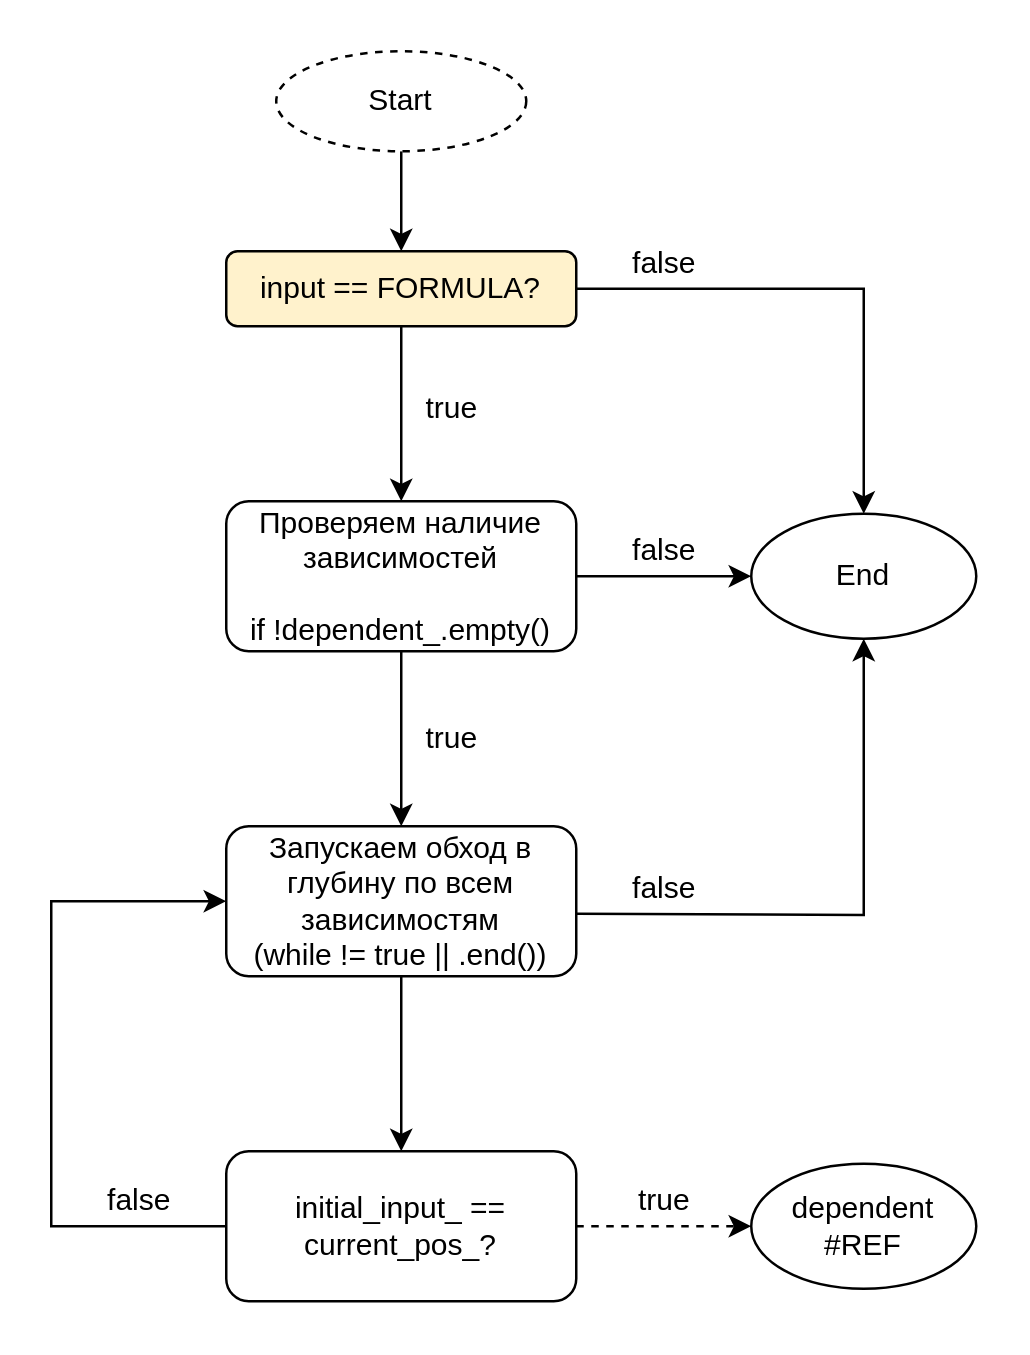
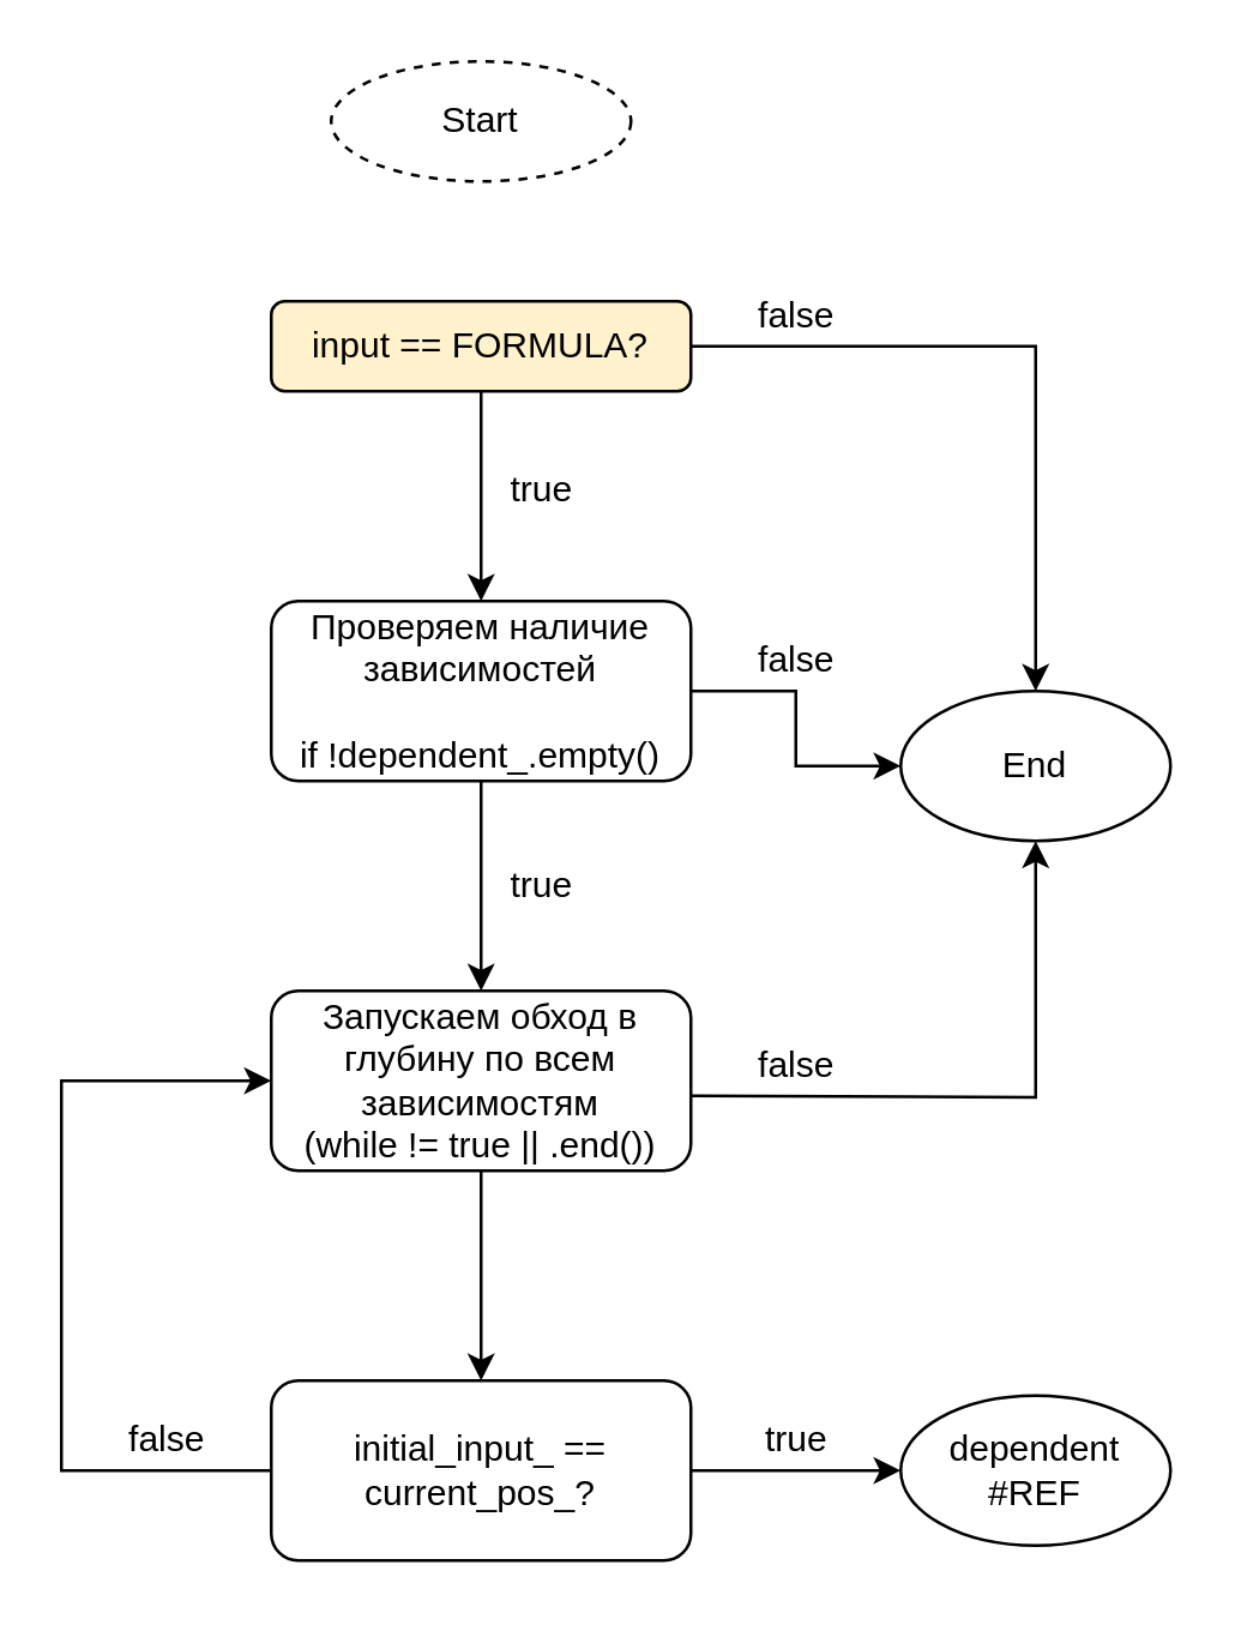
- <mxCell id="2" value="" style="edgeStyle=orthogonalEdgeStyle;rounded=0;orthogonalLoop=1;jettySize=auto;html=1;" parent="1" source="6" target="5" edge="1"><mxGeometry relative="1" as="geometry"><mxPoint x="160" y="70" as="sourcePoint" /></mxGeometry></mxCell>
- <mxCell id="12" value="End" style="ellipse;whiteSpace=wrap;html=1;rounded=1;glass=0;strokeWidth=1;shadow=0;" parent="1" vertex="1"><mxGeometry x="300" y="205" width="90" height="50" as="geometry" /></mxCell>
+ <mxCell id="12" value="End" style="ellipse;whiteSpace=wrap;html=1;rounded=1;glass=0;strokeWidth=1;shadow=0;" parent="1" vertex="1"><mxGeometry x="300" y="230" width="90" height="50" as="geometry" /></mxCell>
- <mxCell id="16" value="" style="edgeStyle=orthogonalEdgeStyle;rounded=0;orthogonalLoop=1;jettySize=auto;html=1;dashed=1;" parent="1" source="18" target="19" edge="1"><mxGeometry relative="1" as="geometry"><mxPoint x="314" y="485" as="targetPoint" /></mxGeometry></mxCell>
+ <mxCell id="16" value="" style="edgeStyle=orthogonalEdgeStyle;rounded=0;orthogonalLoop=1;jettySize=auto;html=1;" parent="1" source="18" target="19" edge="1"><mxGeometry relative="1" as="geometry"><mxPoint x="314" y="485" as="targetPoint" /></mxGeometry></mxCell>
